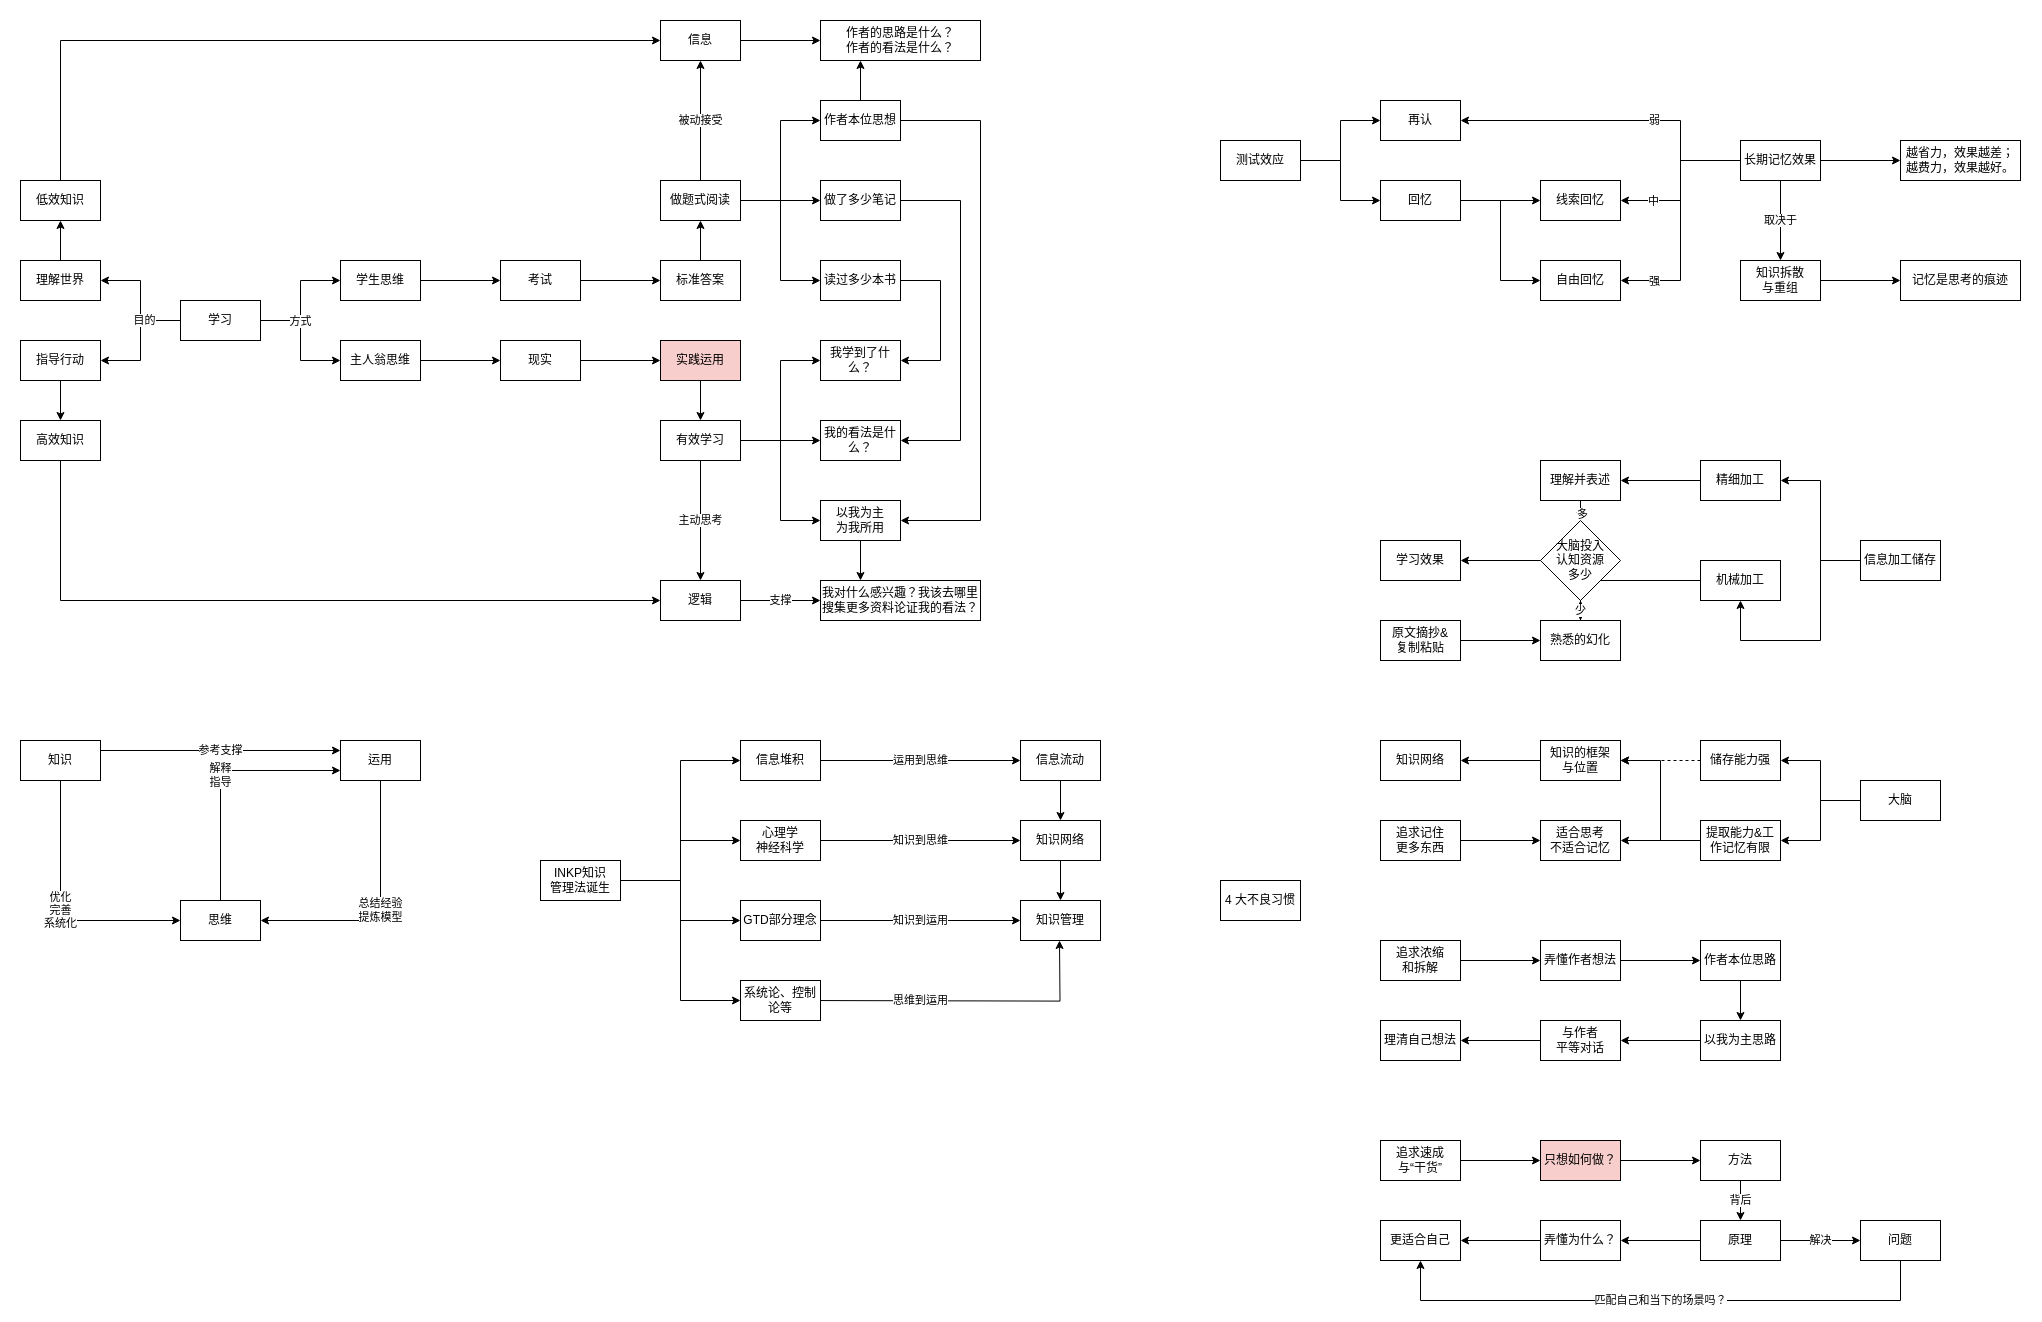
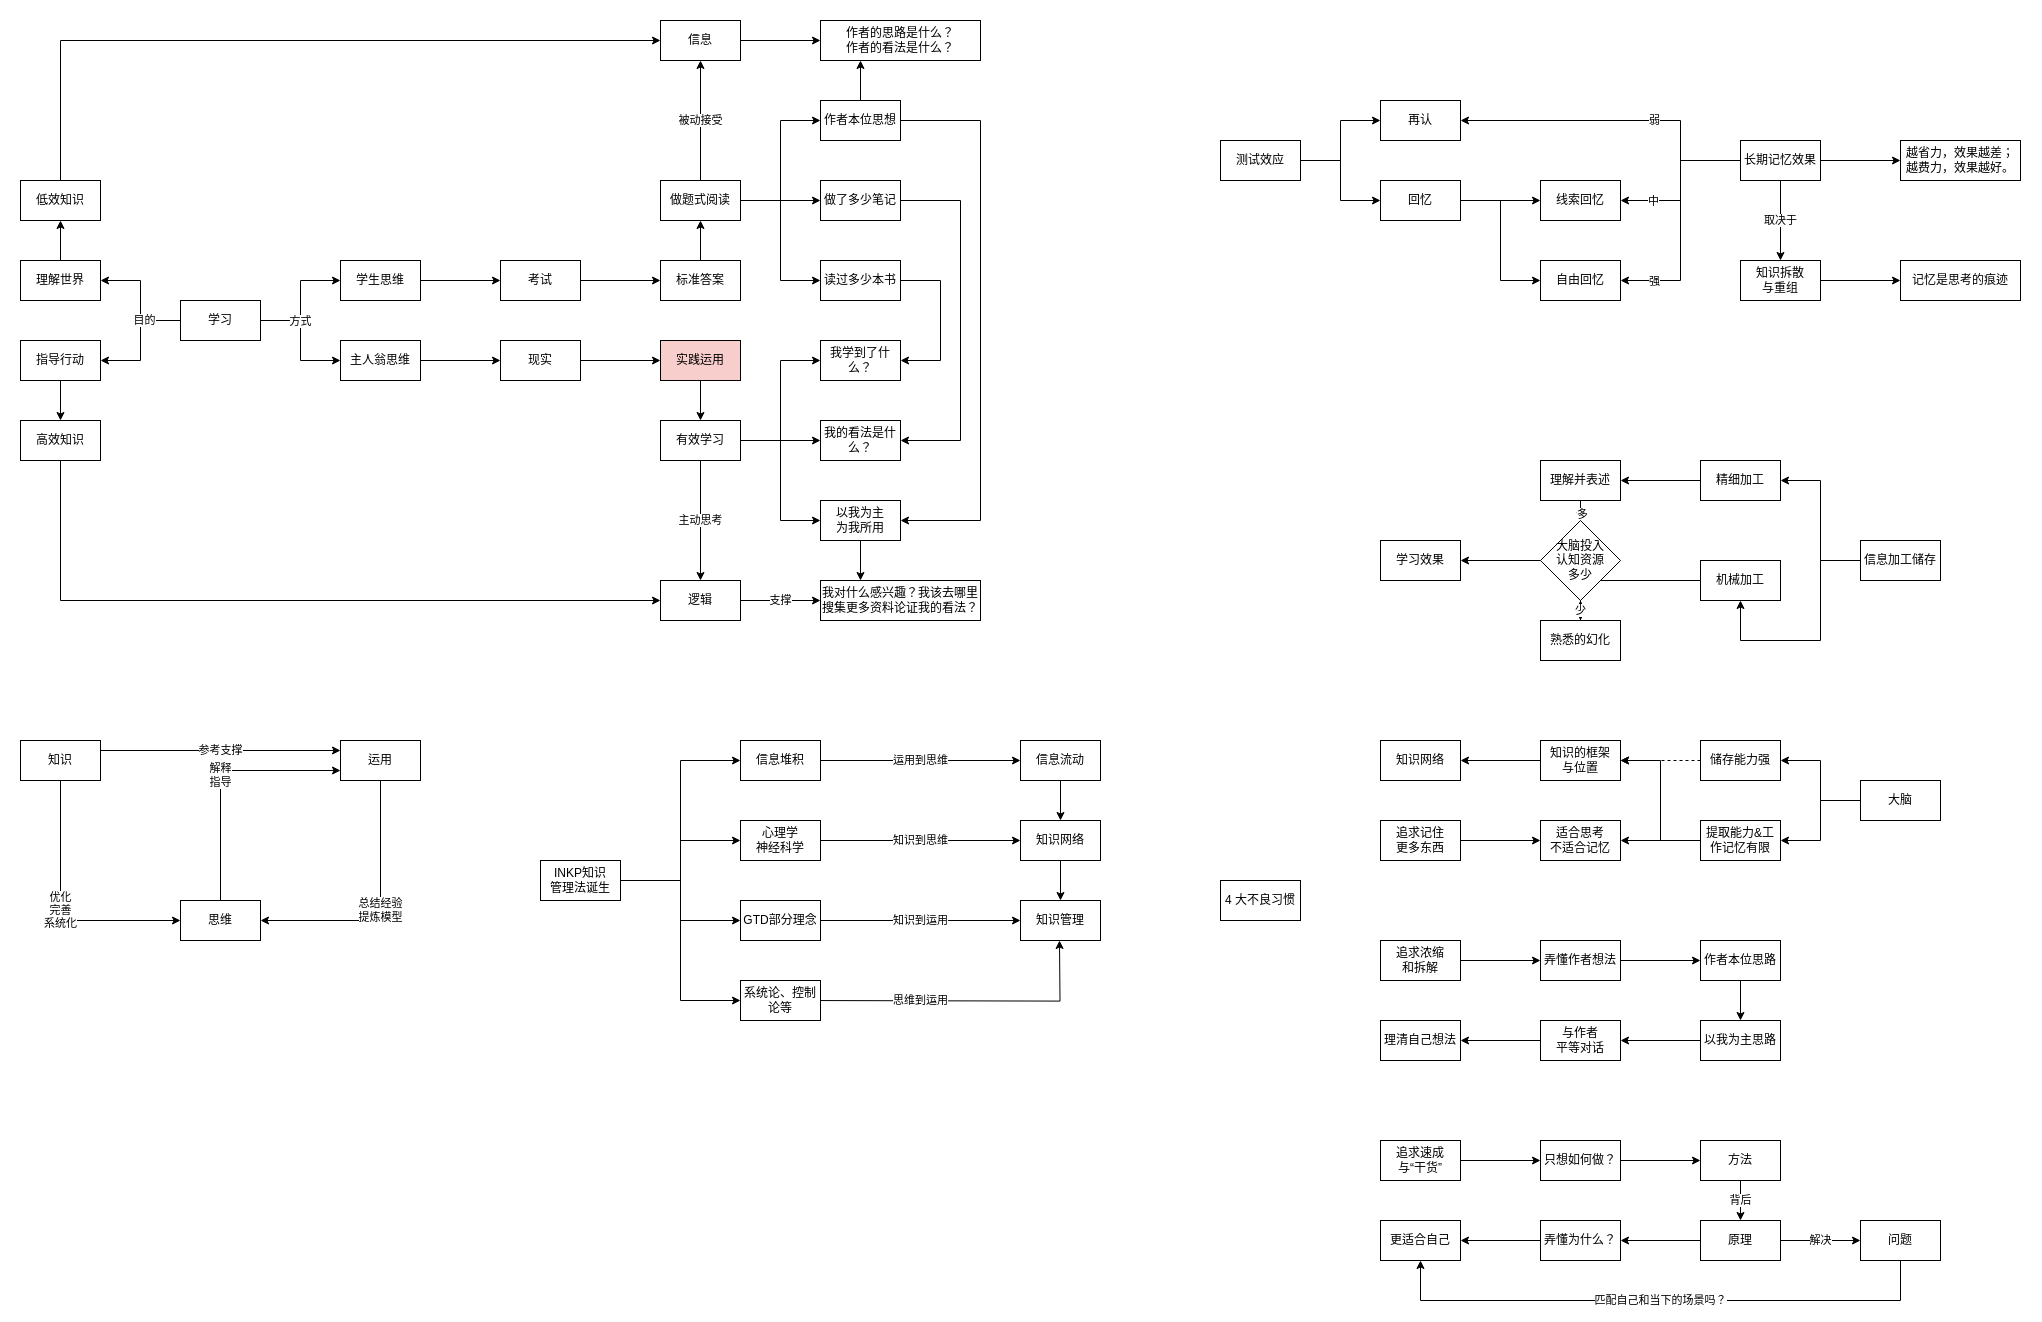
- <mxCell id="105" value="原文摘抄&amp;amp;&lt;br&gt;复制粘贴" style="rounded=0;whiteSpace=wrap;html=1;" vertex="1" parent="1"><mxGeometry x="1380" y="620" width="80" height="40" as="geometry" /></mxCell>
- <mxCell id="104" style="edgeStyle=orthogonalEdgeStyle;rounded=0;orthogonalLoop=1;jettySize=auto;html=1;" edge="1" parent="1" source="105" target="120"><mxGeometry relative="1" as="geometry" /></mxCell>
- <mxCell id="149" value="只想如何做？" style="rounded=0;whiteSpace=wrap;html=1;fillColor=#f8cecc;" vertex="1" parent="1"><mxGeometry x="1540" y="1140" width="80" height="40" as="geometry" /></mxCell>
+ <mxCell id="149" value="只想如何做？" style="rounded=0;whiteSpace=wrap;html=1;" vertex="1" parent="1"><mxGeometry x="1540" y="1140" width="80" height="40" as="geometry" /></mxCell>
